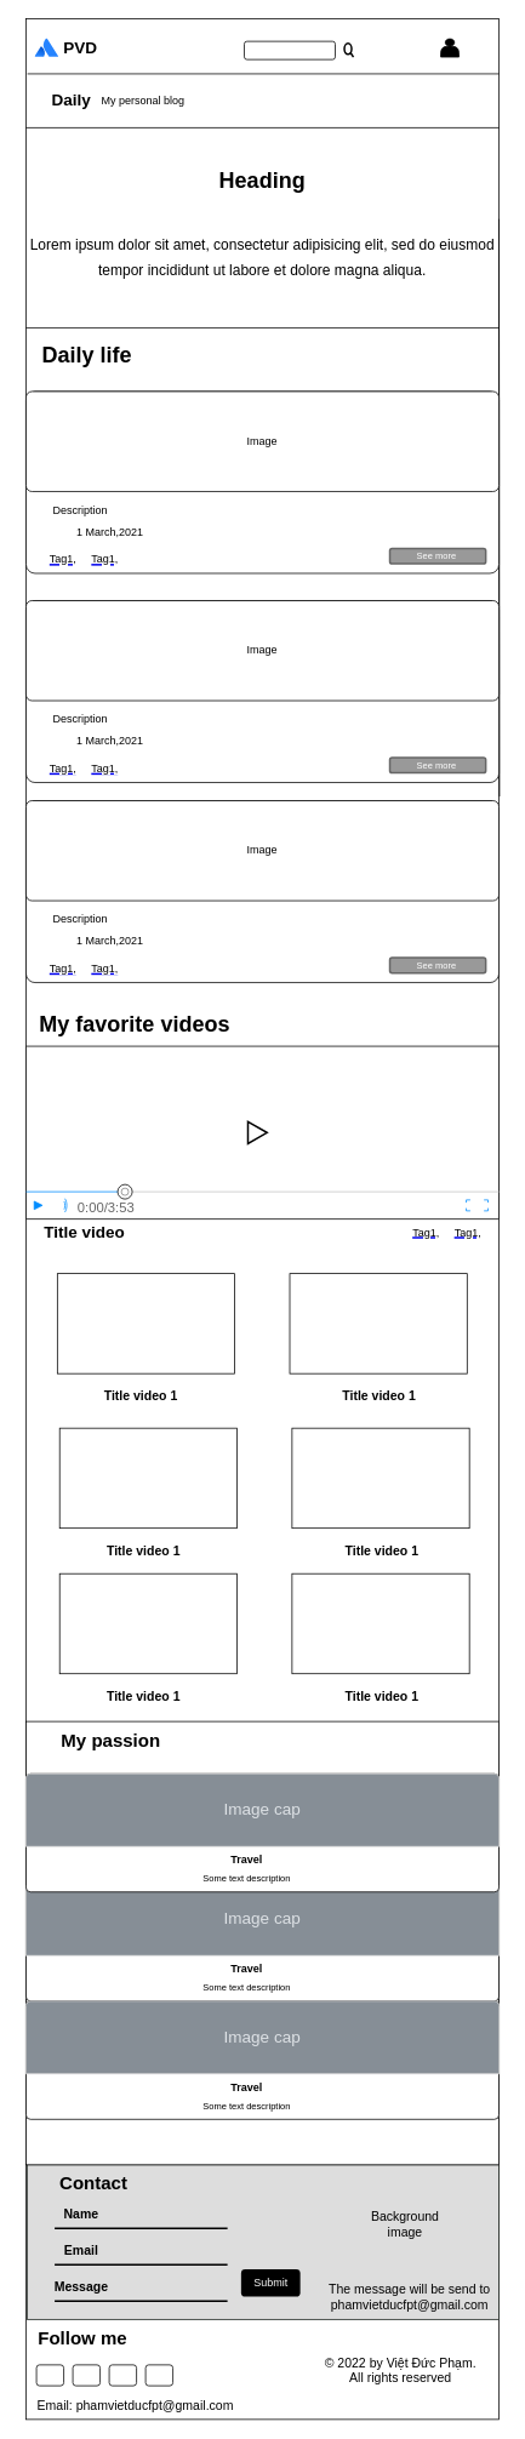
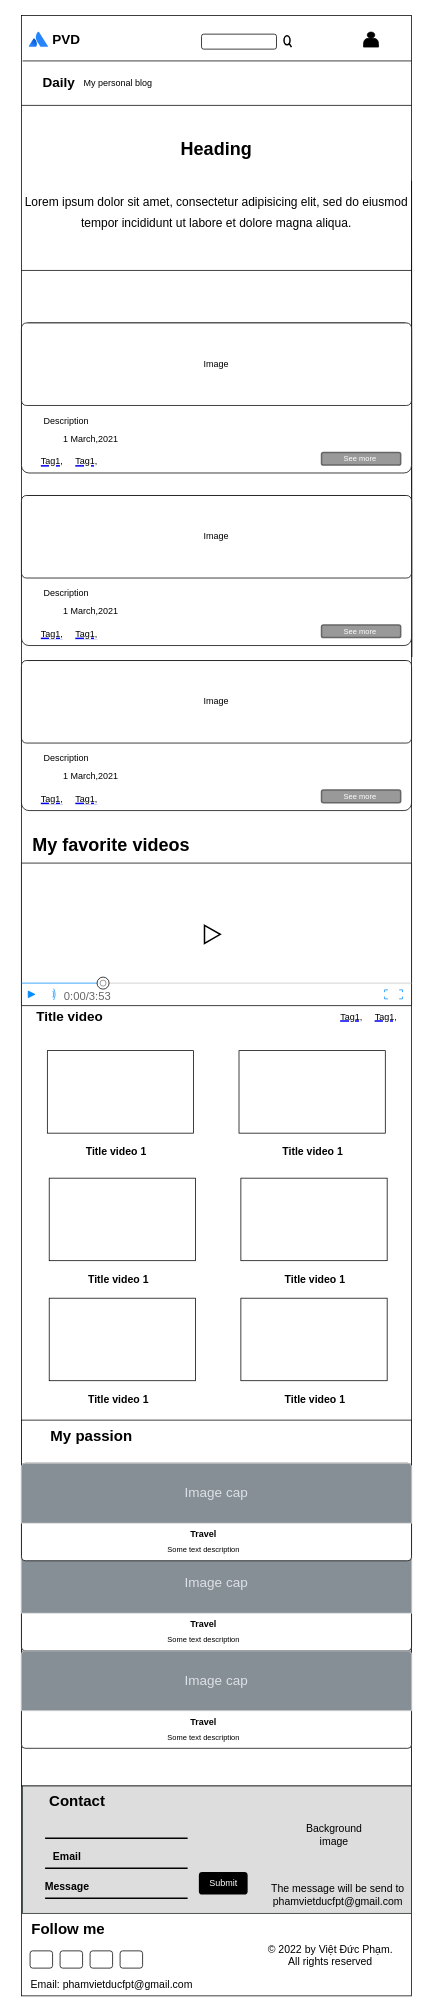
- <mxCell id="14" value="&lt;h1&gt;Daily life&lt;/h1&gt;&lt;p&gt;&lt;br&gt;&lt;/p&gt;" style="text;html=1;strokeColor=none;fillColor=none;spacing=5;spacingTop=-20;whiteSpace=wrap;overflow=hidden;rounded=0;fontSize=12;align=left;" parent="1" vertex="1"><mxGeometry x="41" y="370" width="232" height="50" as="geometry" /></mxCell>
- <mxCell id="25" value="&lt;font style=&quot;font-size: 14px&quot;&gt;&lt;b&gt;Name&lt;/b&gt;&lt;/font&gt;" style="text;html=1;strokeColor=none;fillColor=none;align=center;verticalAlign=middle;whiteSpace=wrap;rounded=0;fontSize=12;fontColor=#000000;" parent="1" vertex="1"><mxGeometry x="59.5" y="2420" width="57.5" height="30" as="geometry" /></mxCell>
